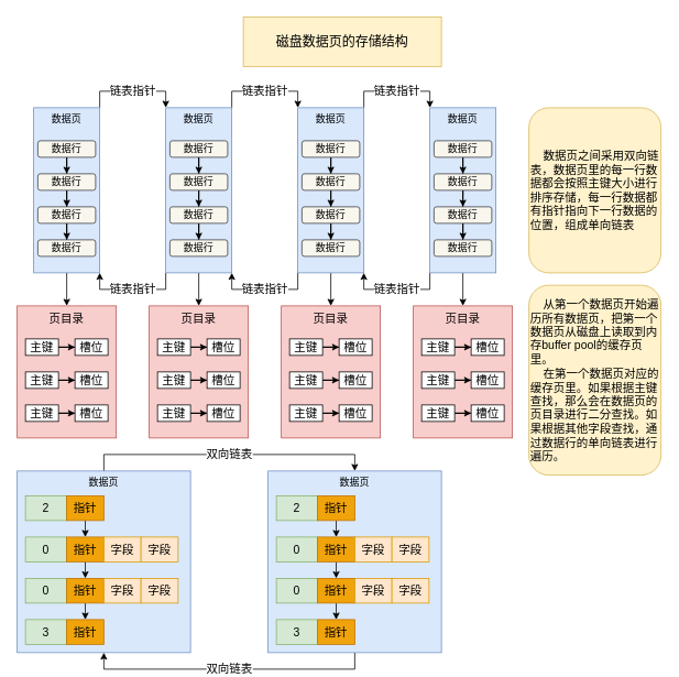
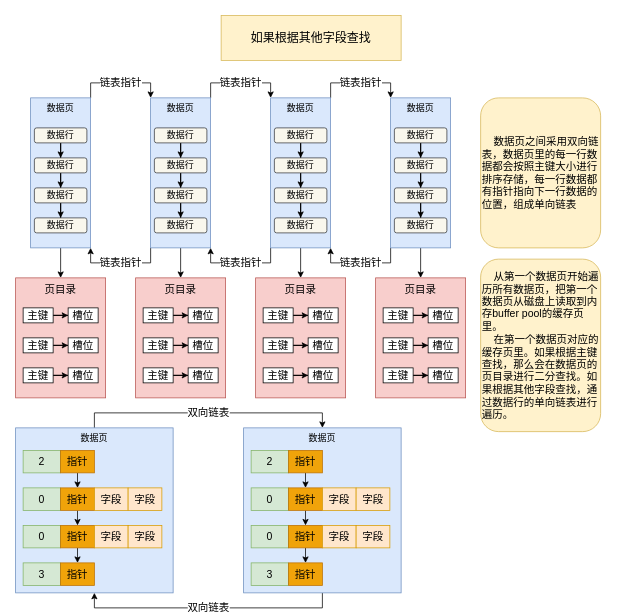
- <mxCell id="16" value="&lt;font style=&quot;font-size: 16px&quot;&gt;磁盘数据页的存储结构&lt;/font&gt;" style="text;html=1;strokeColor=#d6b656;fillColor=#fff2cc;align=center;verticalAlign=middle;whiteSpace=wrap;rounded=0;" vertex="1" parent="1"><mxGeometry x="294" y="20" width="240" height="60" as="geometry" /></mxCell>
+ <mxCell id="16" value="&lt;font style=&quot;font-size: 16px&quot;&gt;如果根据其他字段查找&lt;/font&gt;" style="text;html=1;strokeColor=#d6b656;fillColor=#fff2cc;align=center;verticalAlign=middle;whiteSpace=wrap;rounded=0;" vertex="1" parent="1"><mxGeometry x="294" y="20" width="240" height="60" as="geometry" /></mxCell>
